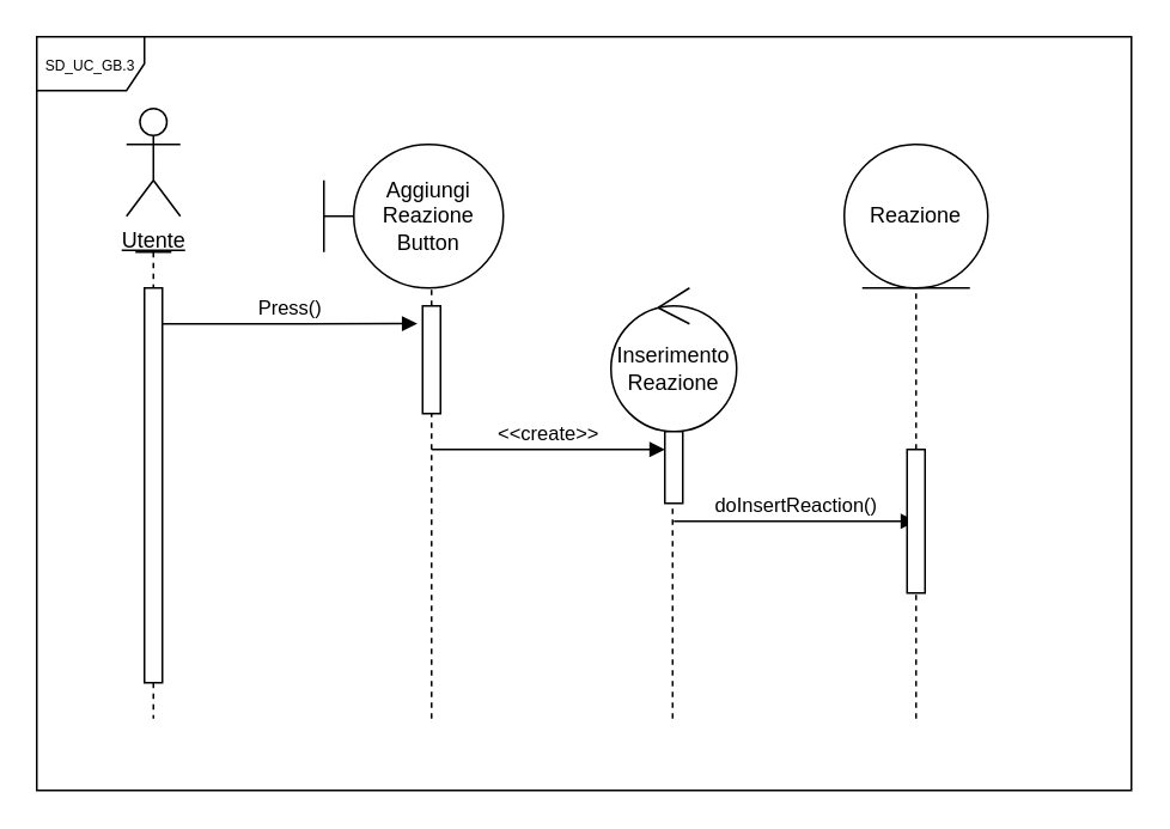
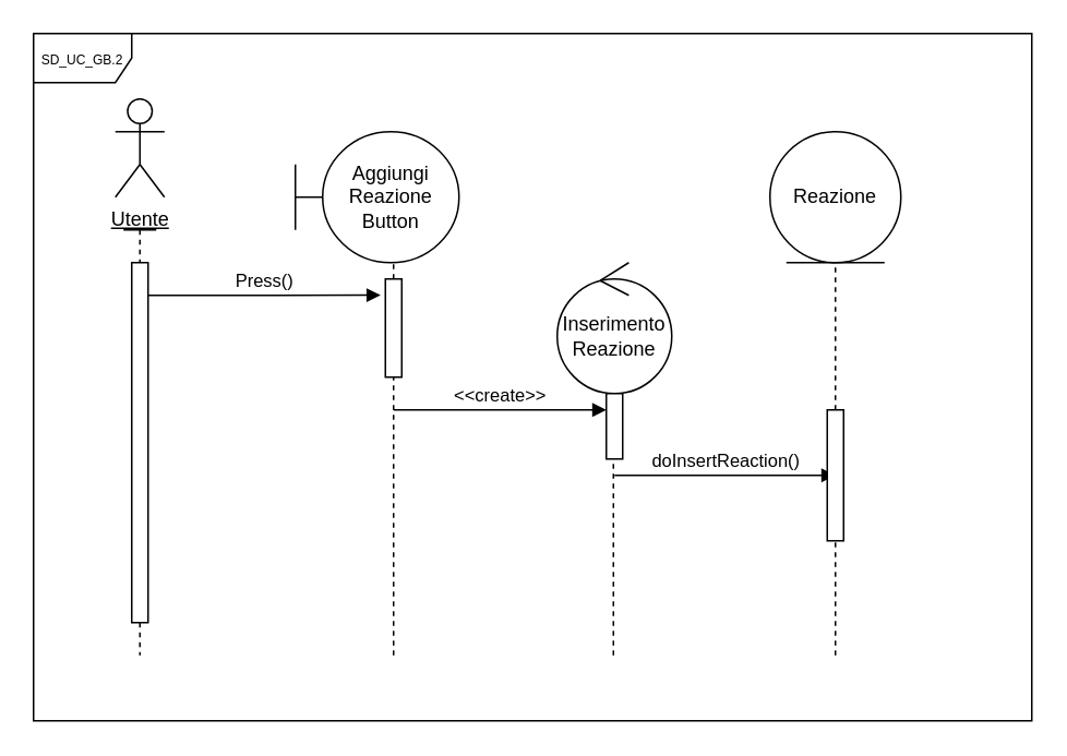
- <mxCell id="20" value="&lt;font style=&quot;font-size: 8px&quot;&gt;SD_UC_GB.3&lt;/font&gt;" style="shape=umlFrame;whiteSpace=wrap;html=1;" vertex="1" parent="1"><mxGeometry x="20" y="20" width="610" height="420" as="geometry" /></mxCell>
+ <mxCell id="20" value="&lt;font style=&quot;font-size: 8px&quot;&gt;SD_UC_GB.2&lt;/font&gt;" style="shape=umlFrame;whiteSpace=wrap;html=1;" vertex="1" parent="1"><mxGeometry x="20" y="20" width="610" height="420" as="geometry" /></mxCell>
